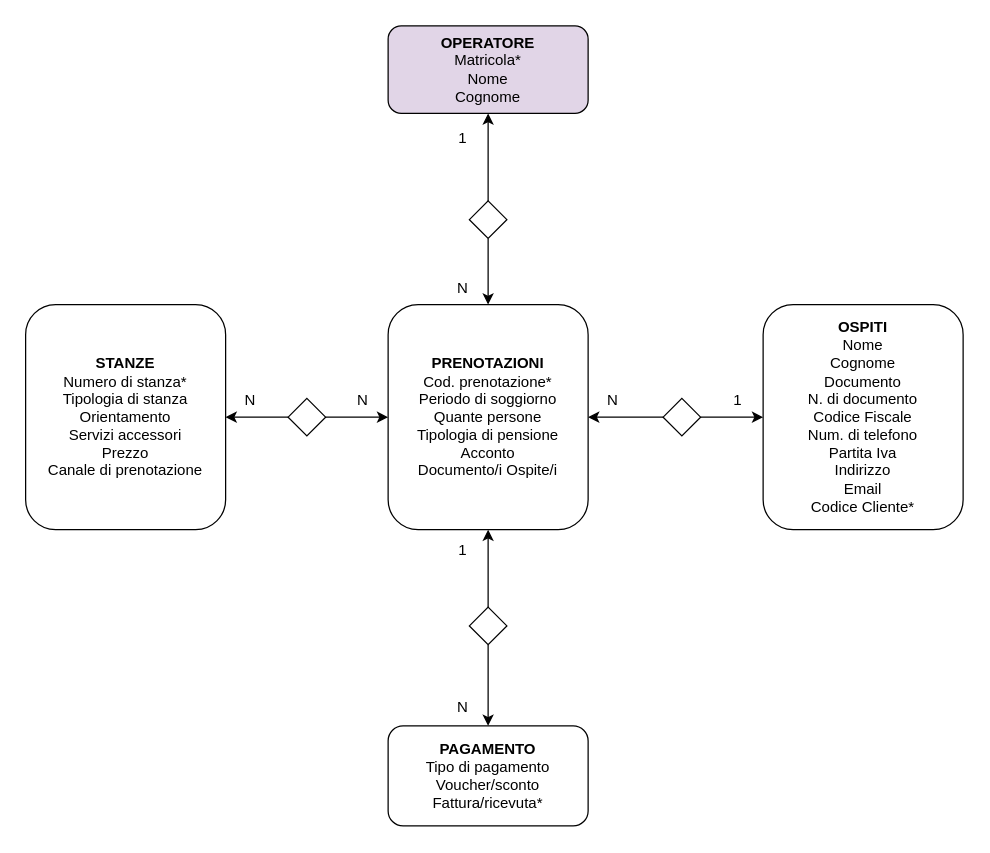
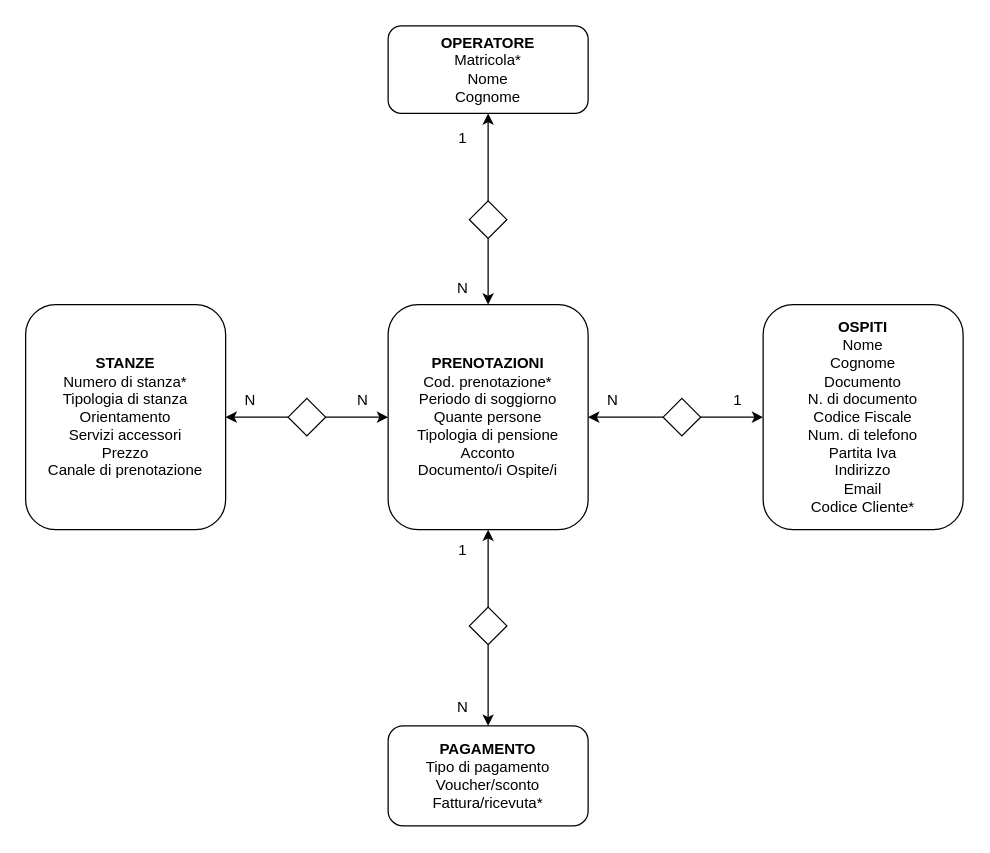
- <mxCell id="5" value="&lt;b&gt;OPERATORE&lt;/b&gt;&lt;br&gt;Matricola*&lt;br&gt;Nome&lt;br&gt;Cognome" style="rounded=1;whiteSpace=wrap;html=1;fillColor=#e1d5e7;" vertex="1" parent="1"><mxGeometry x="310" y="20" width="160" height="70" as="geometry" /></mxCell>
+ <mxCell id="5" value="&lt;b&gt;OPERATORE&lt;/b&gt;&lt;br&gt;Matricola*&lt;br&gt;Nome&lt;br&gt;Cognome" style="rounded=1;whiteSpace=wrap;html=1;" vertex="1" parent="1"><mxGeometry x="310" y="20" width="160" height="70" as="geometry" /></mxCell>
